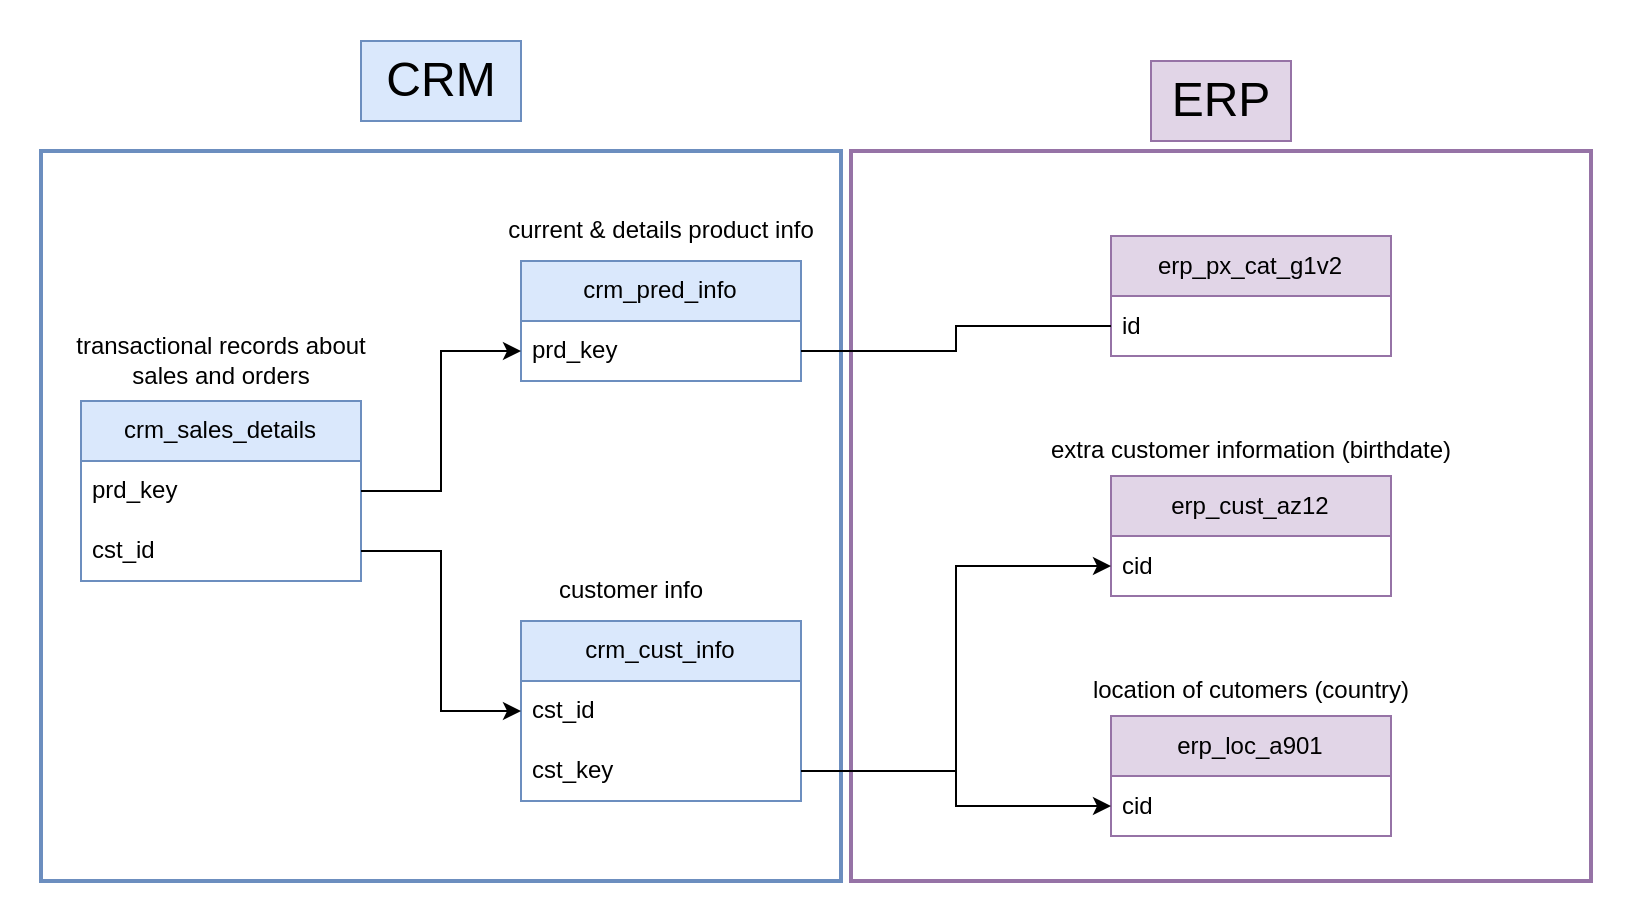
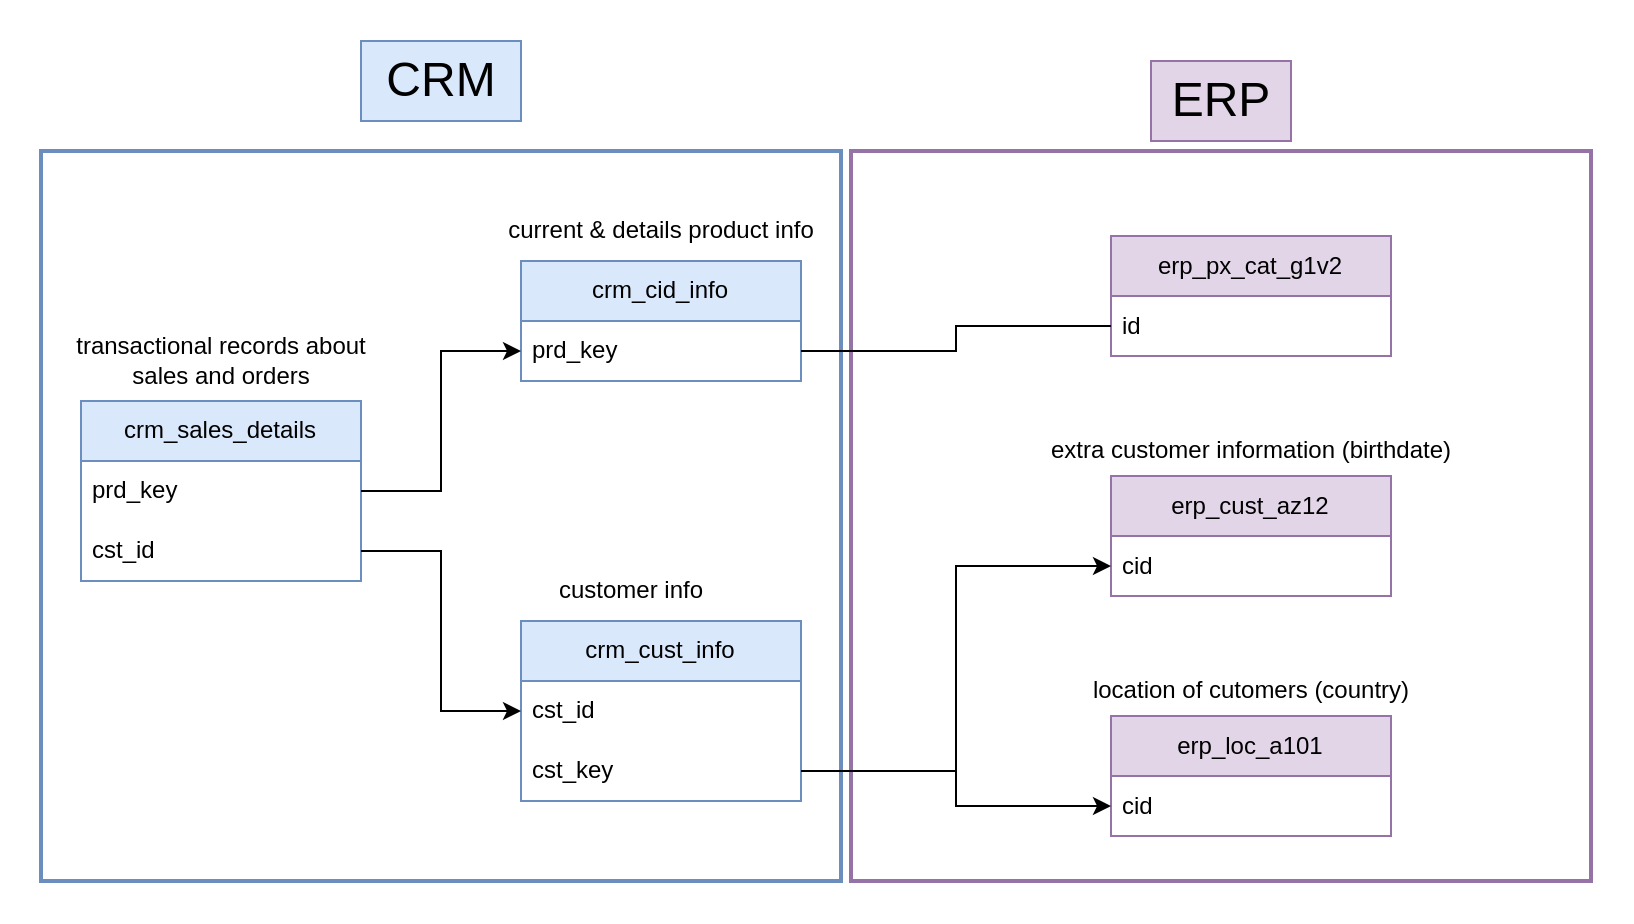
- <mxCell id="7" value="crm_pred_info" style="swimlane;fontStyle=0;childLayout=stackLayout;horizontal=1;startSize=30;horizontalStack=0;resizeParent=1;resizeParentMax=0;resizeLast=0;collapsible=1;marginBottom=0;whiteSpace=wrap;html=1;fillColor=#dae8fc;strokeColor=#6c8ebf;" vertex="1" parent="1"><mxGeometry x="260" y="130" width="140" height="60" as="geometry" /></mxCell>
+ <mxCell id="7" value="crm_cid_info" style="swimlane;fontStyle=0;childLayout=stackLayout;horizontal=1;startSize=30;horizontalStack=0;resizeParent=1;resizeParentMax=0;resizeLast=0;collapsible=1;marginBottom=0;whiteSpace=wrap;html=1;fillColor=#dae8fc;strokeColor=#6c8ebf;" vertex="1" parent="1"><mxGeometry x="260" y="130" width="140" height="60" as="geometry" /></mxCell>
- <mxCell id="16" value="erp_loc_a901" style="swimlane;fontStyle=0;childLayout=stackLayout;horizontal=1;startSize=30;horizontalStack=0;resizeParent=1;resizeParentMax=0;resizeLast=0;collapsible=1;marginBottom=0;whiteSpace=wrap;html=1;fillColor=#e1d5e7;strokeColor=#9673a6;" vertex="1" parent="1"><mxGeometry x="555" y="357.5" width="140" height="60" as="geometry" /></mxCell>
+ <mxCell id="16" value="erp_loc_a101" style="swimlane;fontStyle=0;childLayout=stackLayout;horizontal=1;startSize=30;horizontalStack=0;resizeParent=1;resizeParentMax=0;resizeLast=0;collapsible=1;marginBottom=0;whiteSpace=wrap;html=1;fillColor=#e1d5e7;strokeColor=#9673a6;" vertex="1" parent="1"><mxGeometry x="555" y="357.5" width="140" height="60" as="geometry" /></mxCell>
